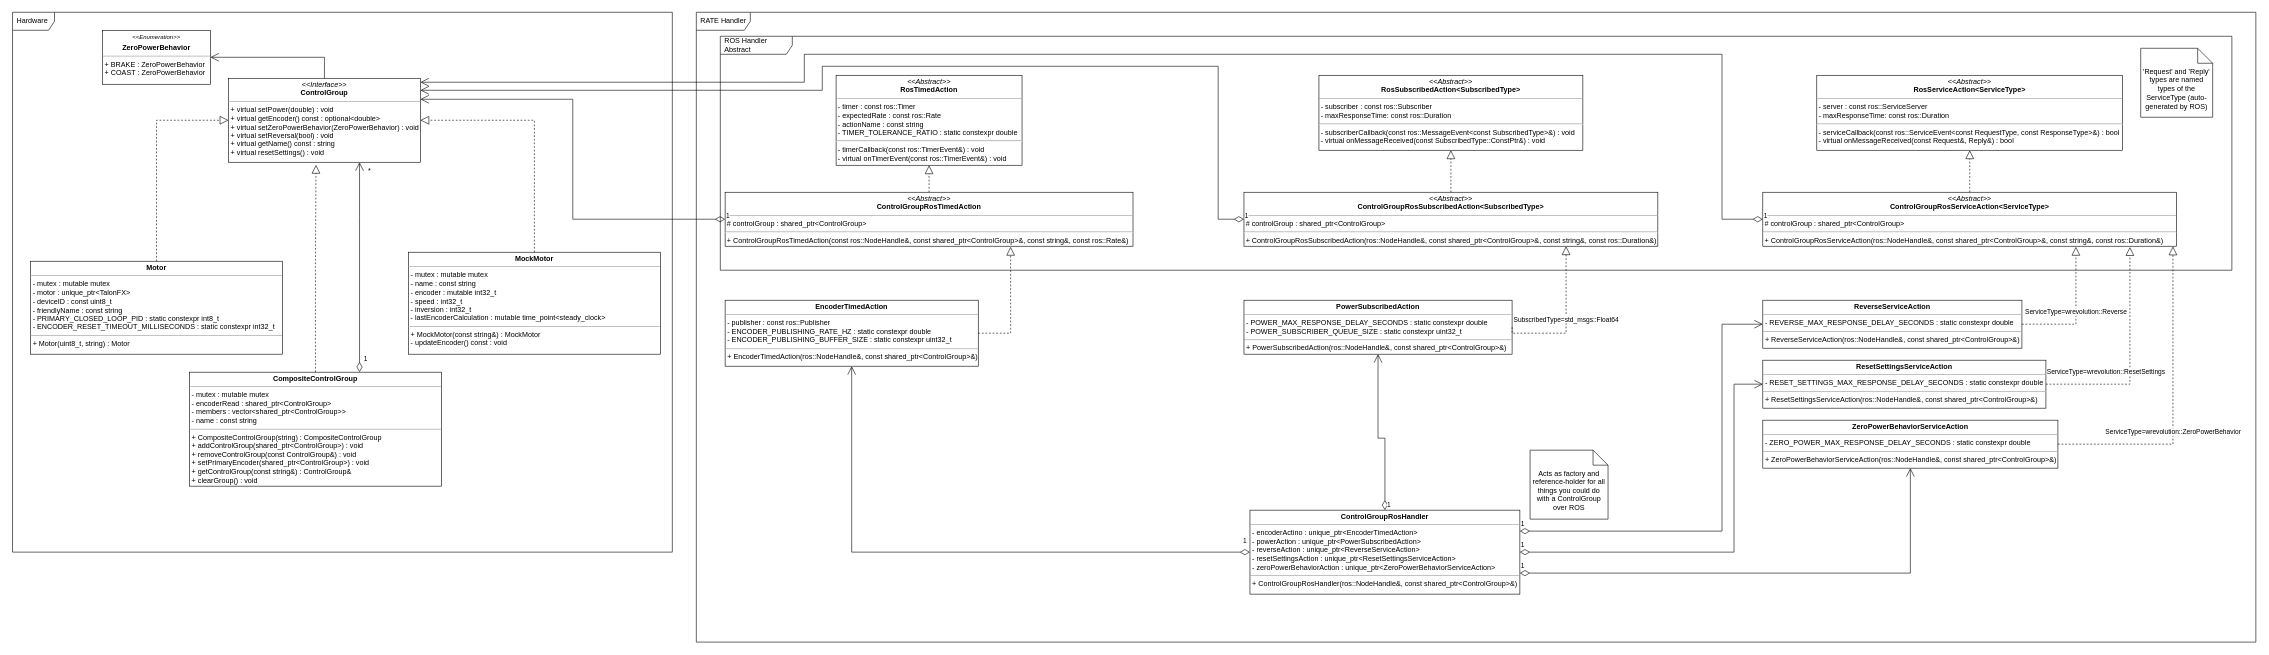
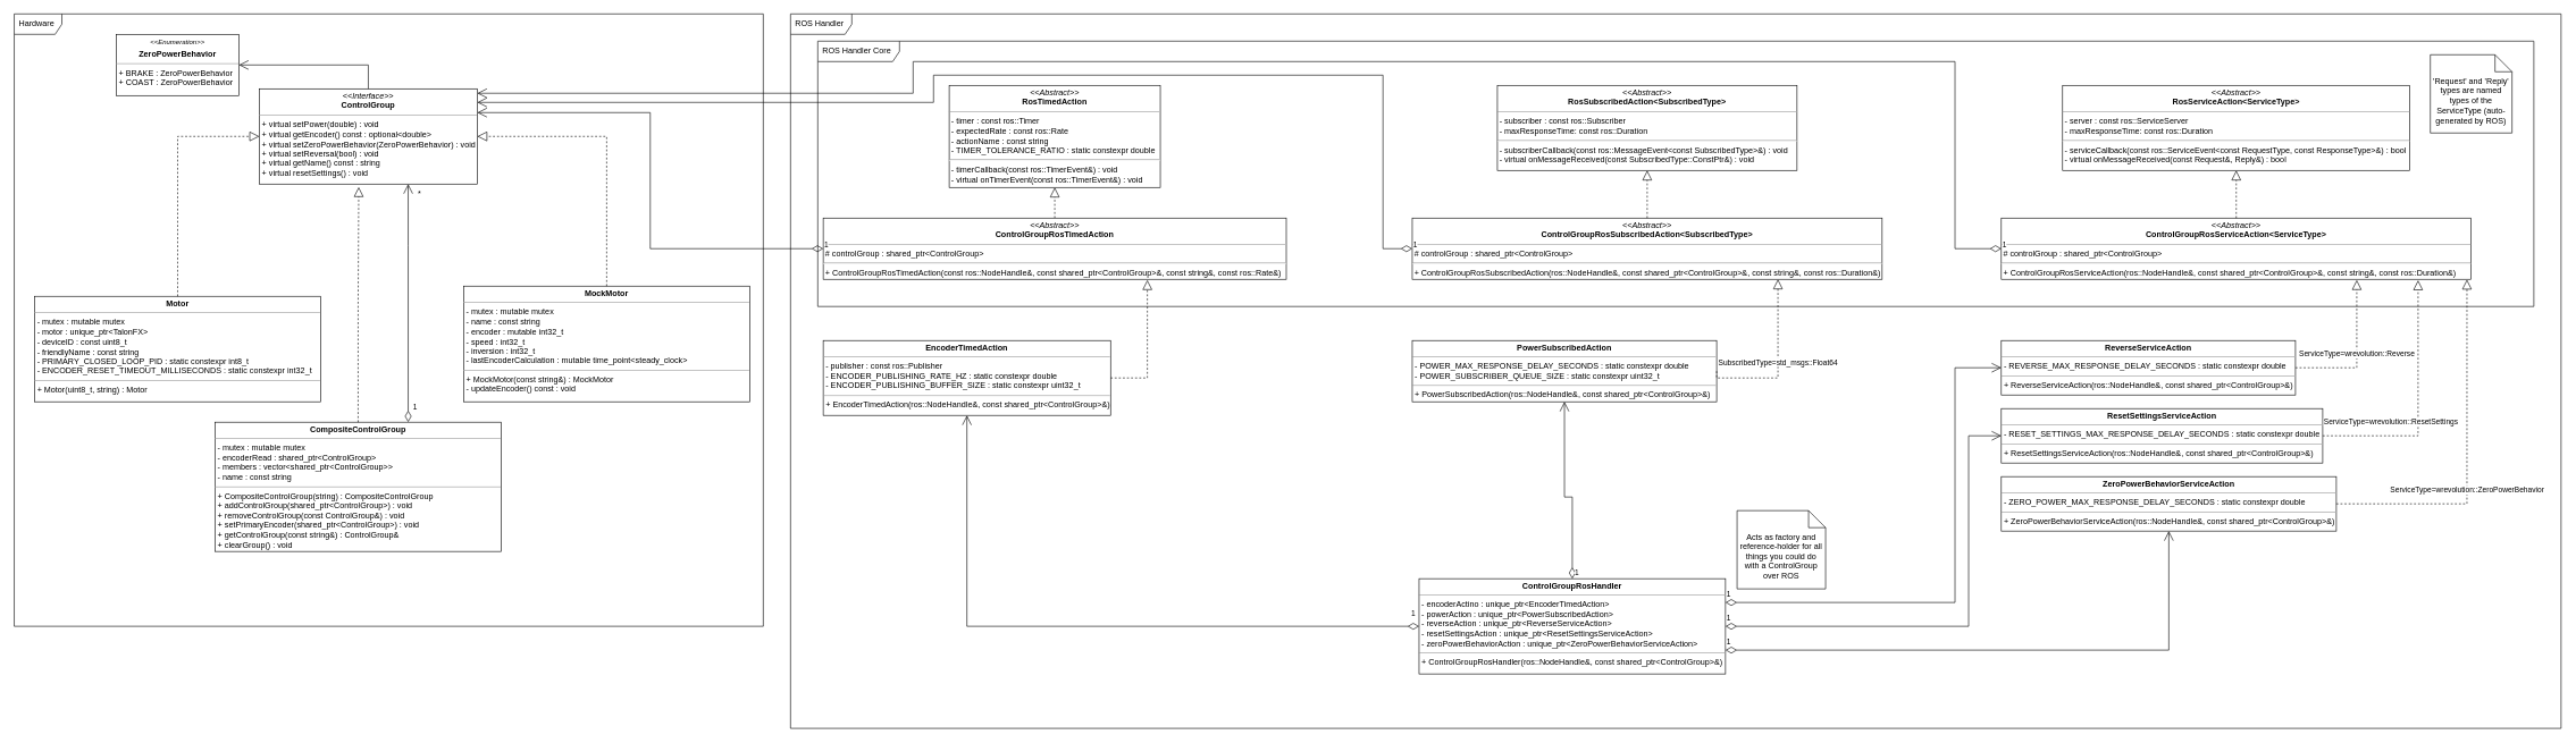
- <mxCell id="2" value="RATE Handler" style="shape=umlFrame;whiteSpace=wrap;html=1;width=90;height=30;boundedLbl=1;verticalAlign=middle;align=left;spacingLeft=5;" vertex="1" parent="1"><mxGeometry x="1160" y="20" width="2600" height="1050" as="geometry" /></mxCell>
+ <mxCell id="2" value="ROS Handler" style="shape=umlFrame;whiteSpace=wrap;html=1;width=90;height=30;boundedLbl=1;verticalAlign=middle;align=left;spacingLeft=5;" vertex="1" parent="1"><mxGeometry x="1160" y="20" width="2600" height="1050" as="geometry" /></mxCell>
- <mxCell id="3" value="ROS Handler Abstract" style="shape=umlFrame;whiteSpace=wrap;html=1;width=120;height=30;boundedLbl=1;verticalAlign=middle;align=left;spacingLeft=5;" vertex="1" parent="1"><mxGeometry x="1200" y="60" width="2520" height="390" as="geometry" /></mxCell>
+ <mxCell id="3" value="ROS Handler Core" style="shape=umlFrame;whiteSpace=wrap;html=1;width=120;height=30;boundedLbl=1;verticalAlign=middle;align=left;spacingLeft=5;" vertex="1" parent="1"><mxGeometry x="1200" y="60" width="2520" height="390" as="geometry" /></mxCell>
